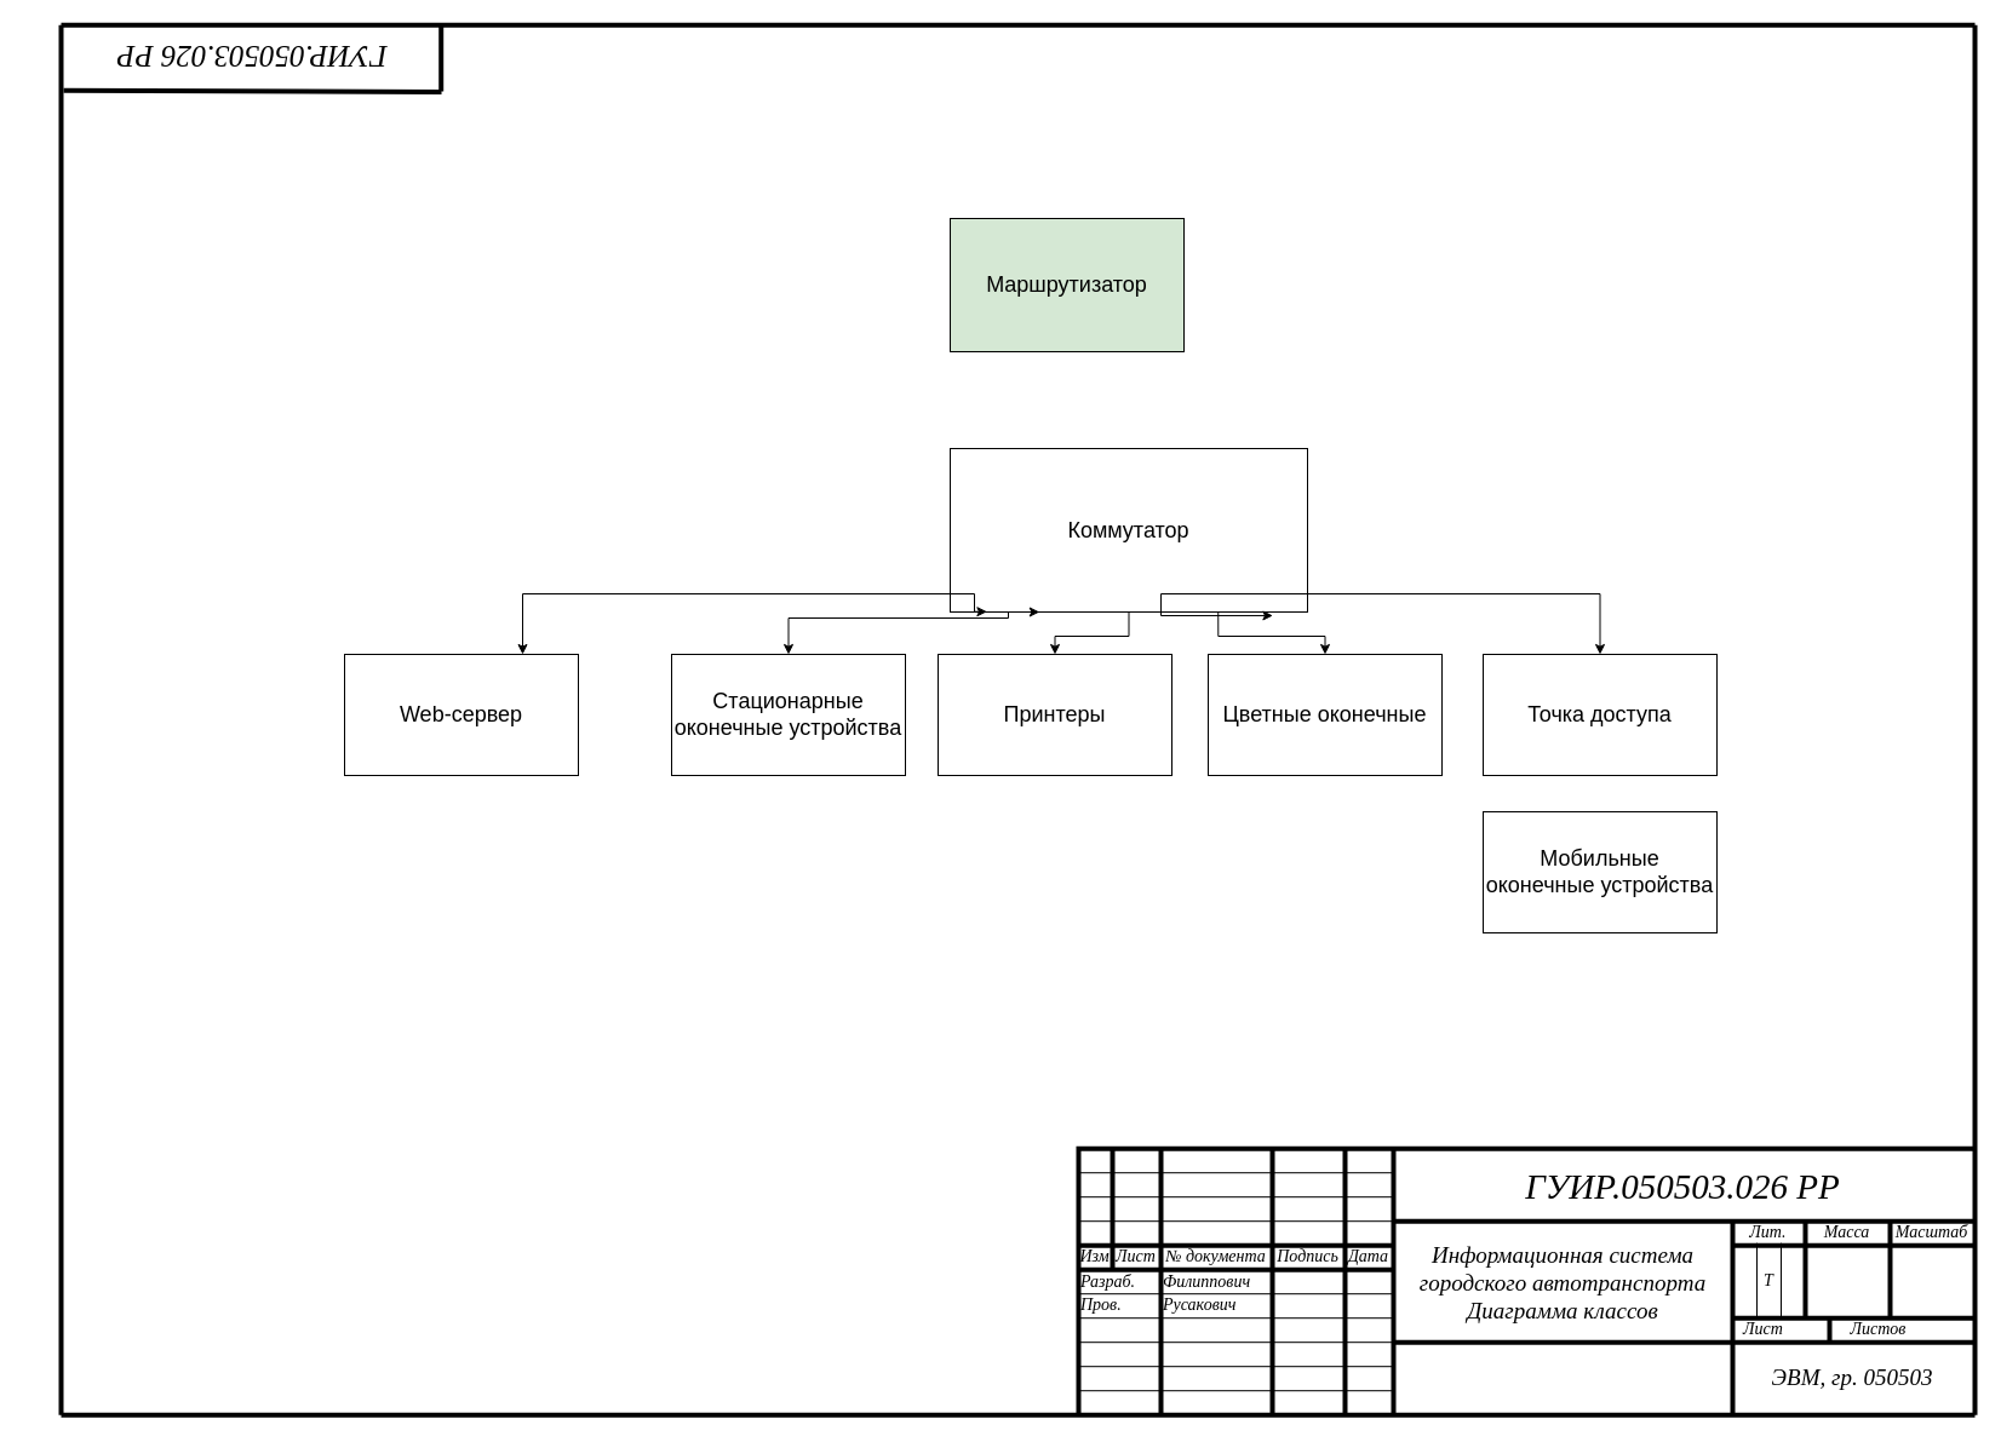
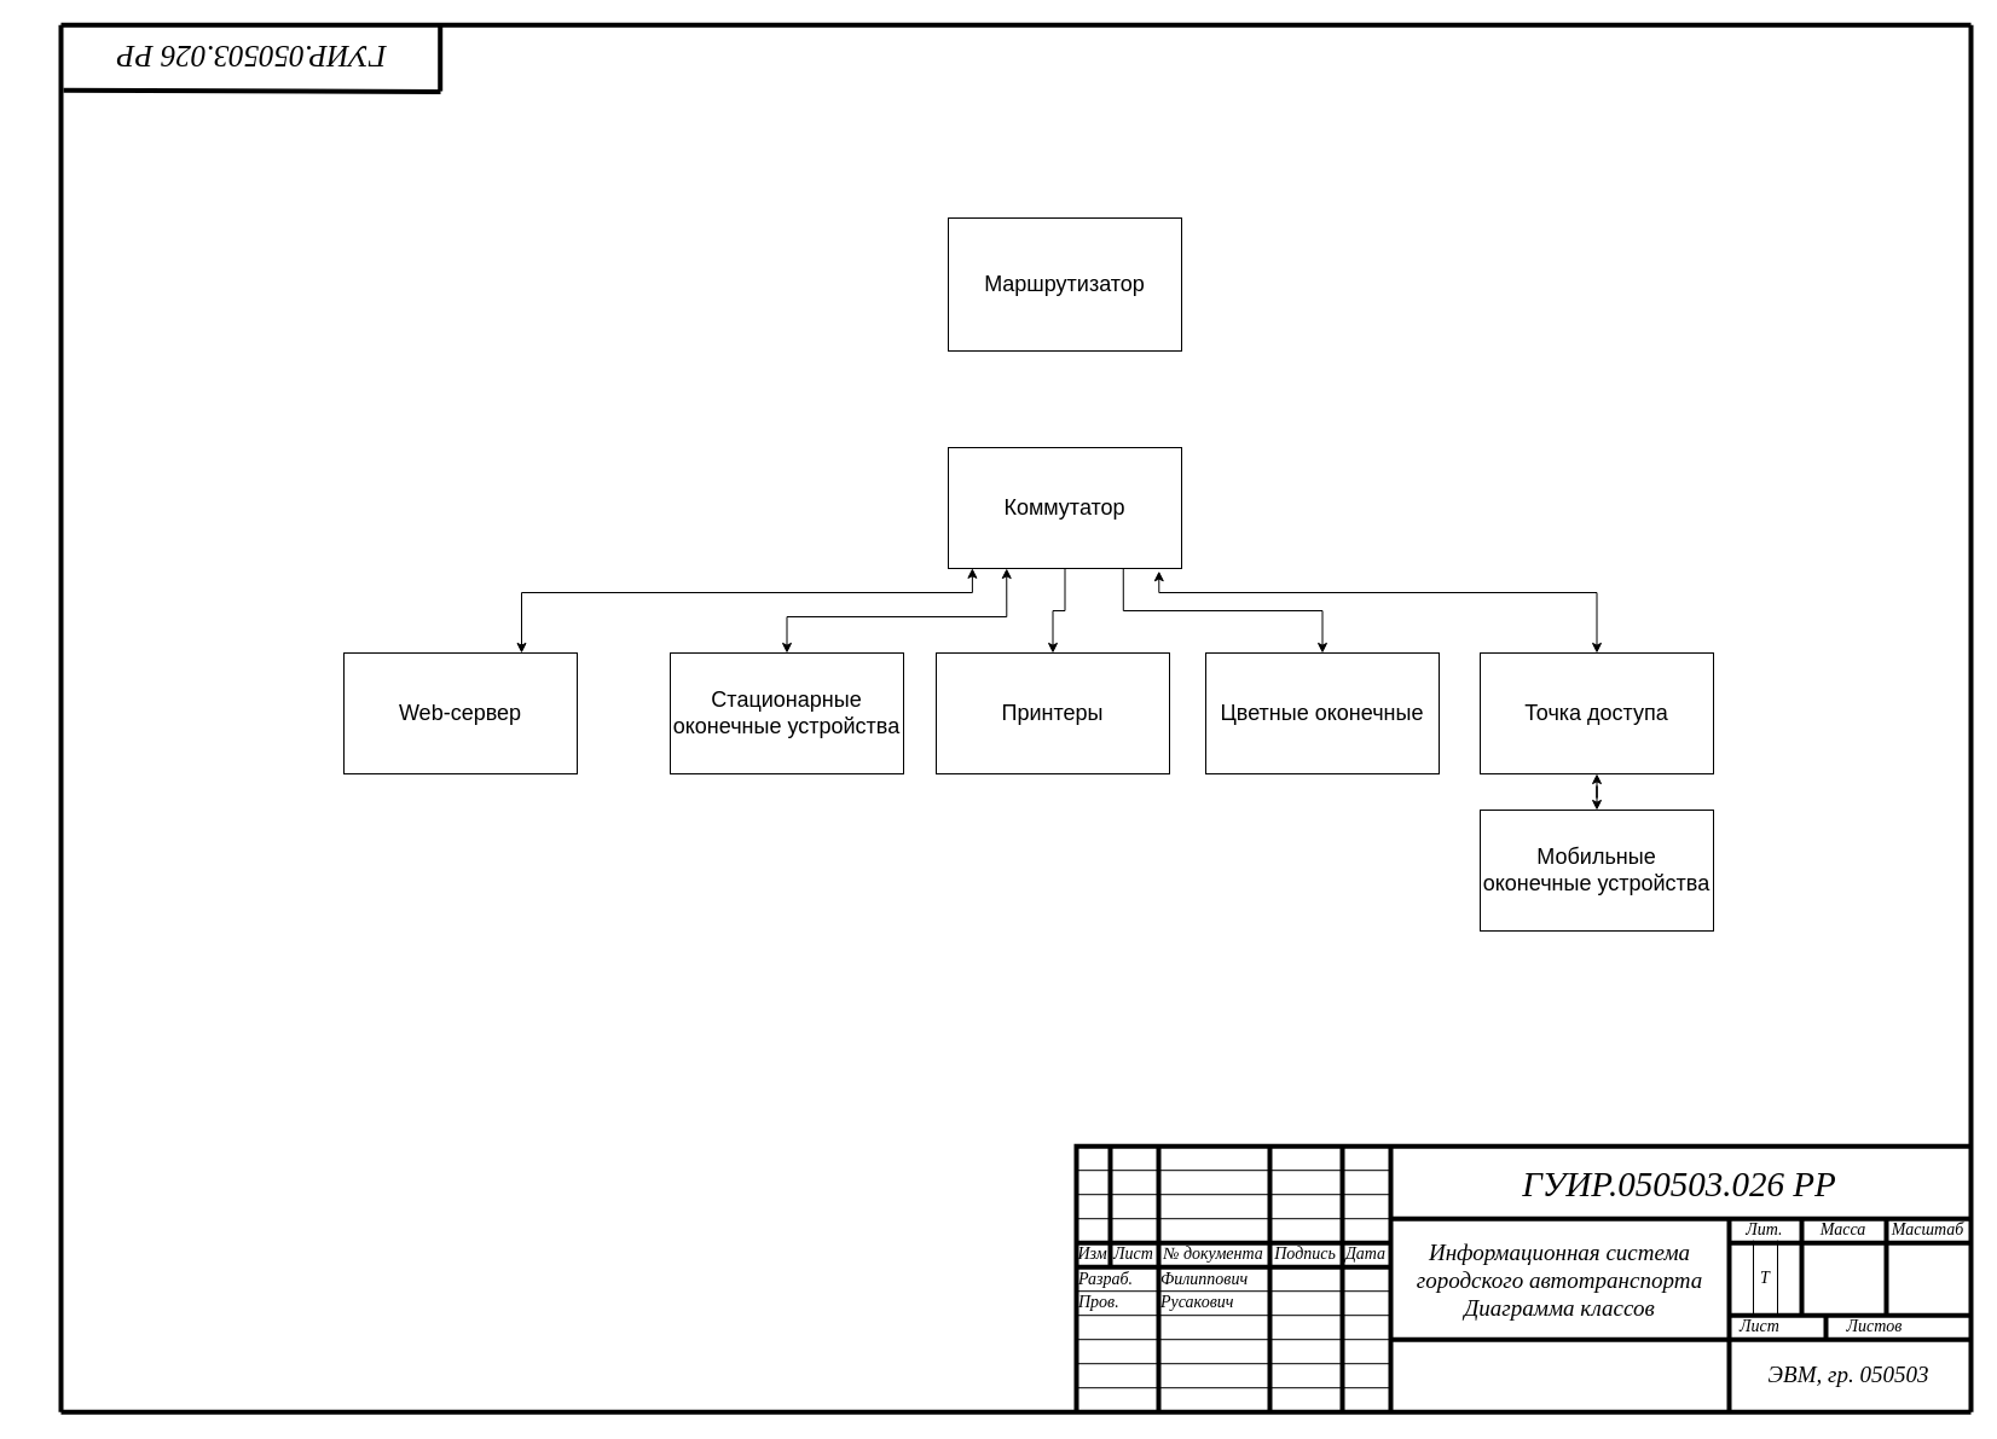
- <mxCell id="6" value="&lt;font style=&quot;font-size: 18px;&quot;&gt;Маршрутизатор&lt;/font&gt;" style="rounded=0;whiteSpace=wrap;html=1;fillColor=#d5e8d4;" vertex="1" parent="1"><mxGeometry x="784" y="180" width="193" height="110" as="geometry" /></mxCell>
+ <mxCell id="6" value="&lt;font style=&quot;font-size: 18px;&quot;&gt;Маршрутизатор&lt;/font&gt;" style="rounded=0;whiteSpace=wrap;html=1;" vertex="1" parent="1"><mxGeometry x="784" y="180" width="193" height="110" as="geometry" /></mxCell>
- <mxCell id="9" value="&lt;font style=&quot;font-size: 18px;&quot;&gt;Коммутатор&lt;/font&gt;" style="rounded=0;whiteSpace=wrap;html=1;" vertex="1" parent="1"><mxGeometry x="784" y="370" width="295" height="135" as="geometry" /></mxCell>
+ <mxCell id="9" value="&lt;font style=&quot;font-size: 18px;&quot;&gt;Коммутатор&lt;/font&gt;" style="rounded=0;whiteSpace=wrap;html=1;" vertex="1" parent="1"><mxGeometry x="784" y="370" width="193" height="100" as="geometry" /></mxCell>
+ <mxCell id="18" style="edgeStyle=orthogonalEdgeStyle;rounded=0;orthogonalLoop=1;jettySize=auto;html=1;entryX=0.5;entryY=0;entryDx=0;entryDy=0;startArrow=classic;startFill=1;" edge="1" parent="1" source="19" target="16"><mxGeometry relative="1" as="geometry" /></mxCell>
